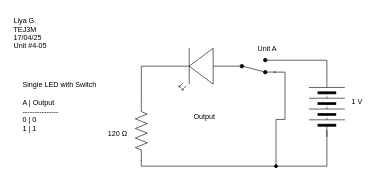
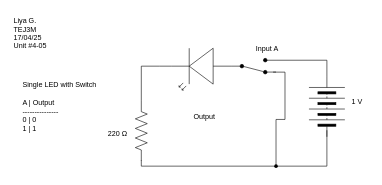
- <mxCell id="10" value="Unit A" style="text;html=1;align=center;verticalAlign=middle;resizable=0;points=[];autosize=1;strokeColor=none;fillColor=none;" vertex="1" parent="1"><mxGeometry x="415" y="67" width="60" height="30" as="geometry" /></mxCell>
+ <mxCell id="10" value="Input A" style="text;html=1;align=center;verticalAlign=middle;resizable=0;points=[];autosize=1;strokeColor=none;fillColor=none;" vertex="1" parent="1"><mxGeometry x="415" y="67" width="60" height="30" as="geometry" /></mxCell>
- <mxCell id="7" value="120&amp;nbsp;Ω" style="text;html=1;align=center;verticalAlign=middle;resizable=0;points=[];autosize=1;strokeColor=none;fillColor=none;" vertex="1" parent="1"><mxGeometry x="165" y="208" width="60" height="30" as="geometry" /></mxCell>
+ <mxCell id="7" value="220&amp;nbsp;Ω" style="text;html=1;align=center;verticalAlign=middle;resizable=0;points=[];autosize=1;strokeColor=none;fillColor=none;" vertex="1" parent="1"><mxGeometry x="165" y="208" width="60" height="30" as="geometry" /></mxCell>
